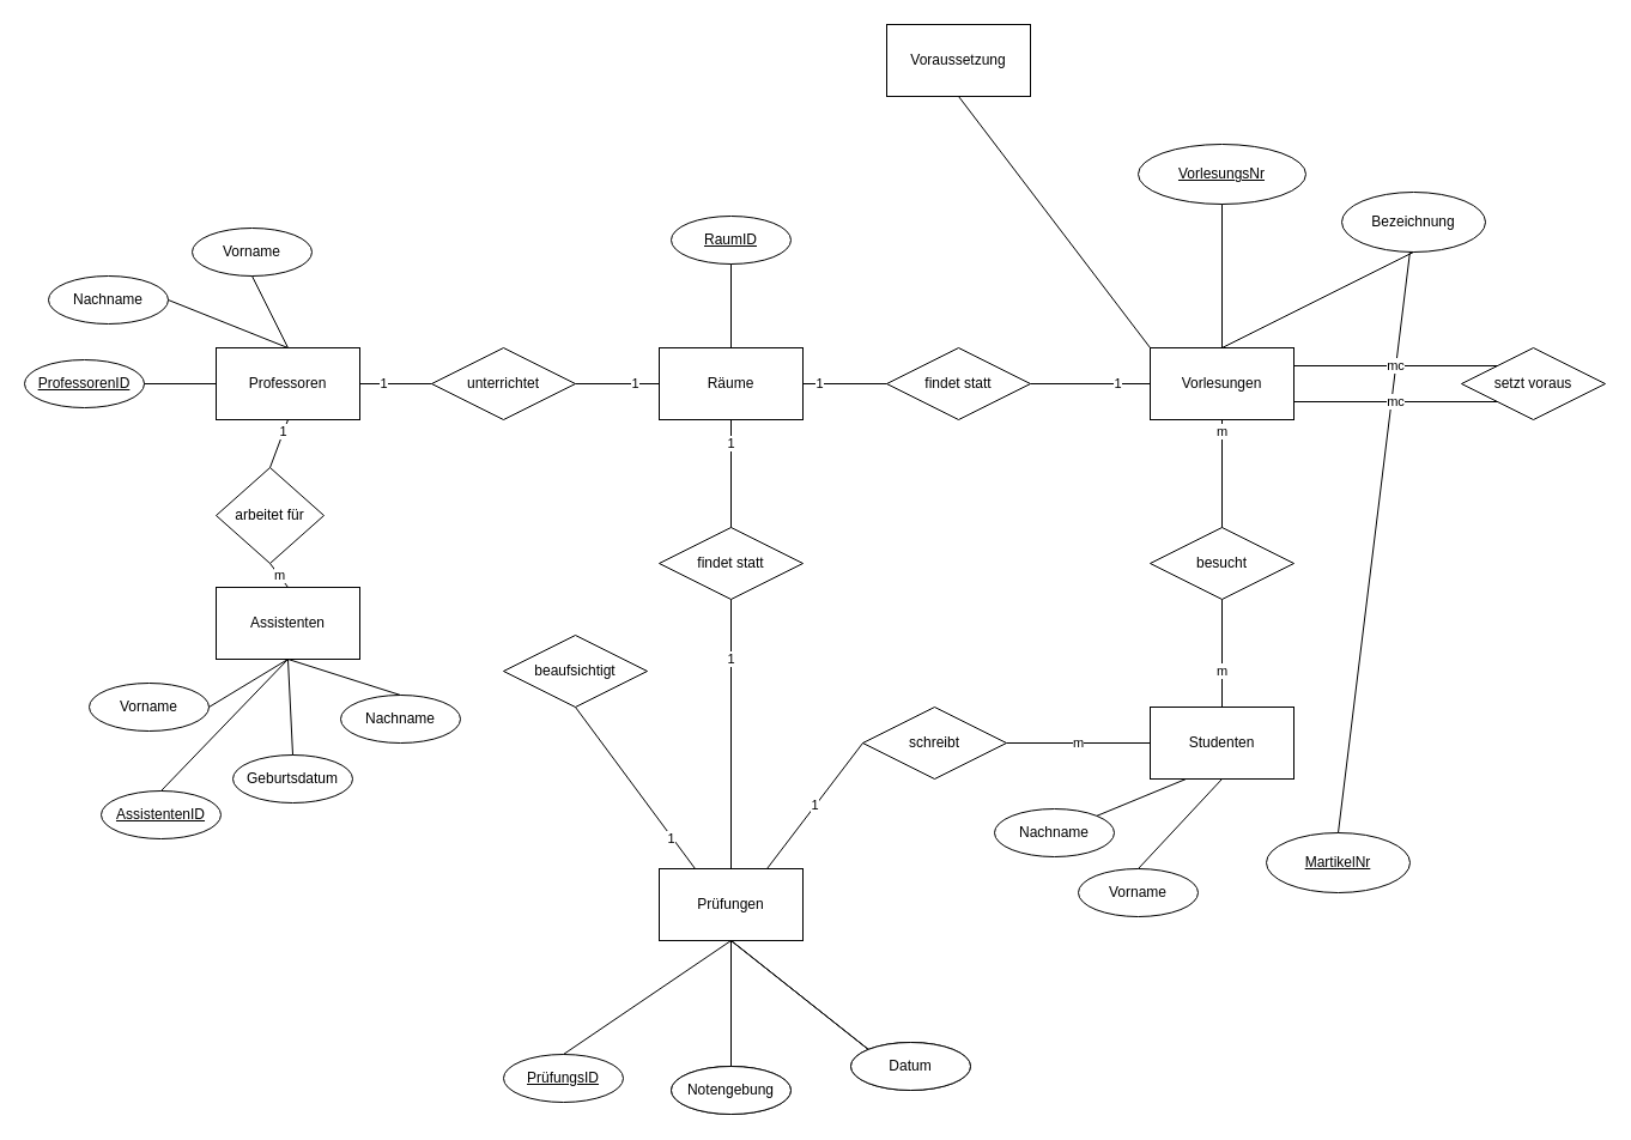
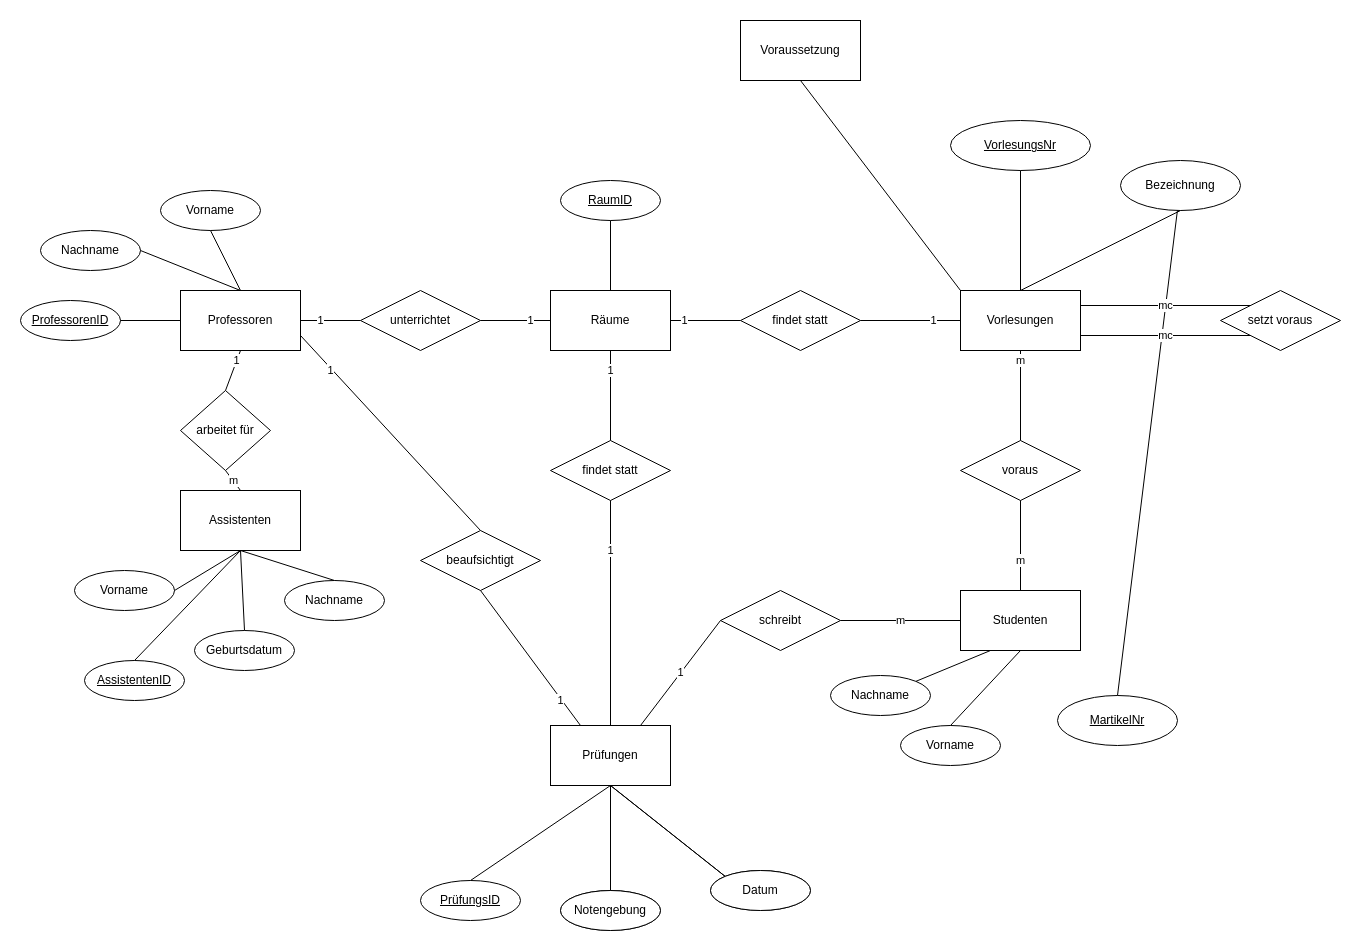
+ <mxCell id="64" value="1" style="endArrow=none;html=1;rounded=0;exitX=1;exitY=0.75;exitDx=0;exitDy=0;entryX=0.5;entryY=0;entryDx=0;entryDy=0;" parent="1" source="3" target="63" edge="1"><mxGeometry x="-0.653" y="-2" relative="1" as="geometry"><mxPoint x="340" y="690" as="sourcePoint" /><mxPoint x="500" y="690" as="targetPoint" /><mxPoint as="offset" /></mxGeometry></mxCell>
- <mxCell id="49" value="besucht" style="shape=rhombus;perimeter=rhombusPerimeter;whiteSpace=wrap;html=1;align=center;" parent="1" vertex="1"><mxGeometry x="960" y="440" width="120" height="60" as="geometry" /></mxCell>
+ <mxCell id="49" value="voraus" style="shape=rhombus;perimeter=rhombusPerimeter;whiteSpace=wrap;html=1;align=center;" parent="1" vertex="1"><mxGeometry x="960" y="440" width="120" height="60" as="geometry" /></mxCell>
